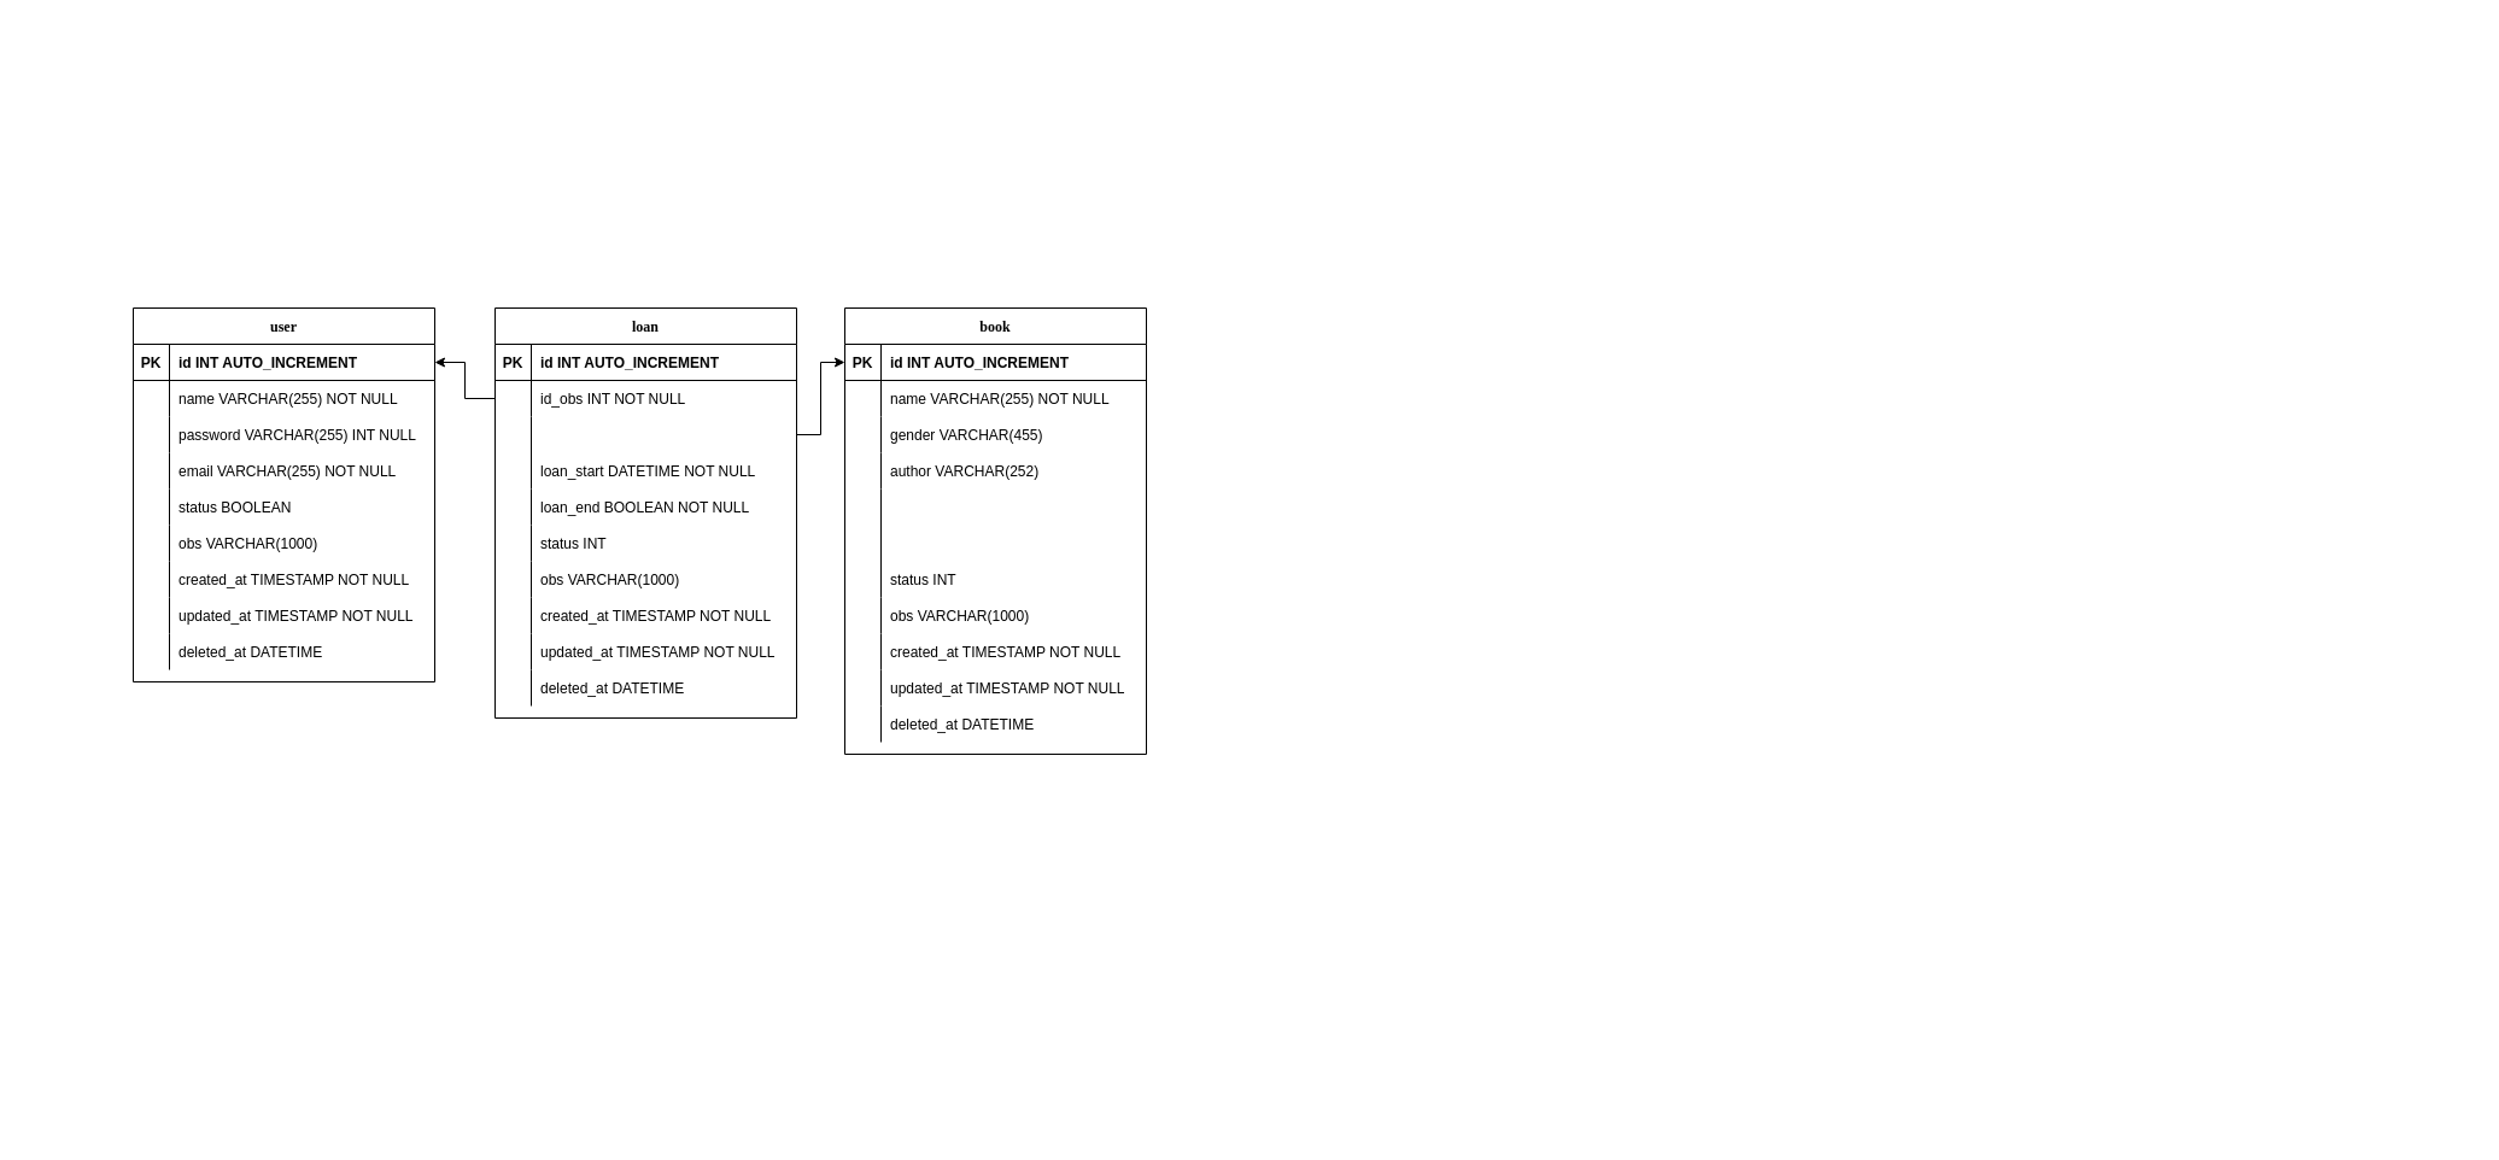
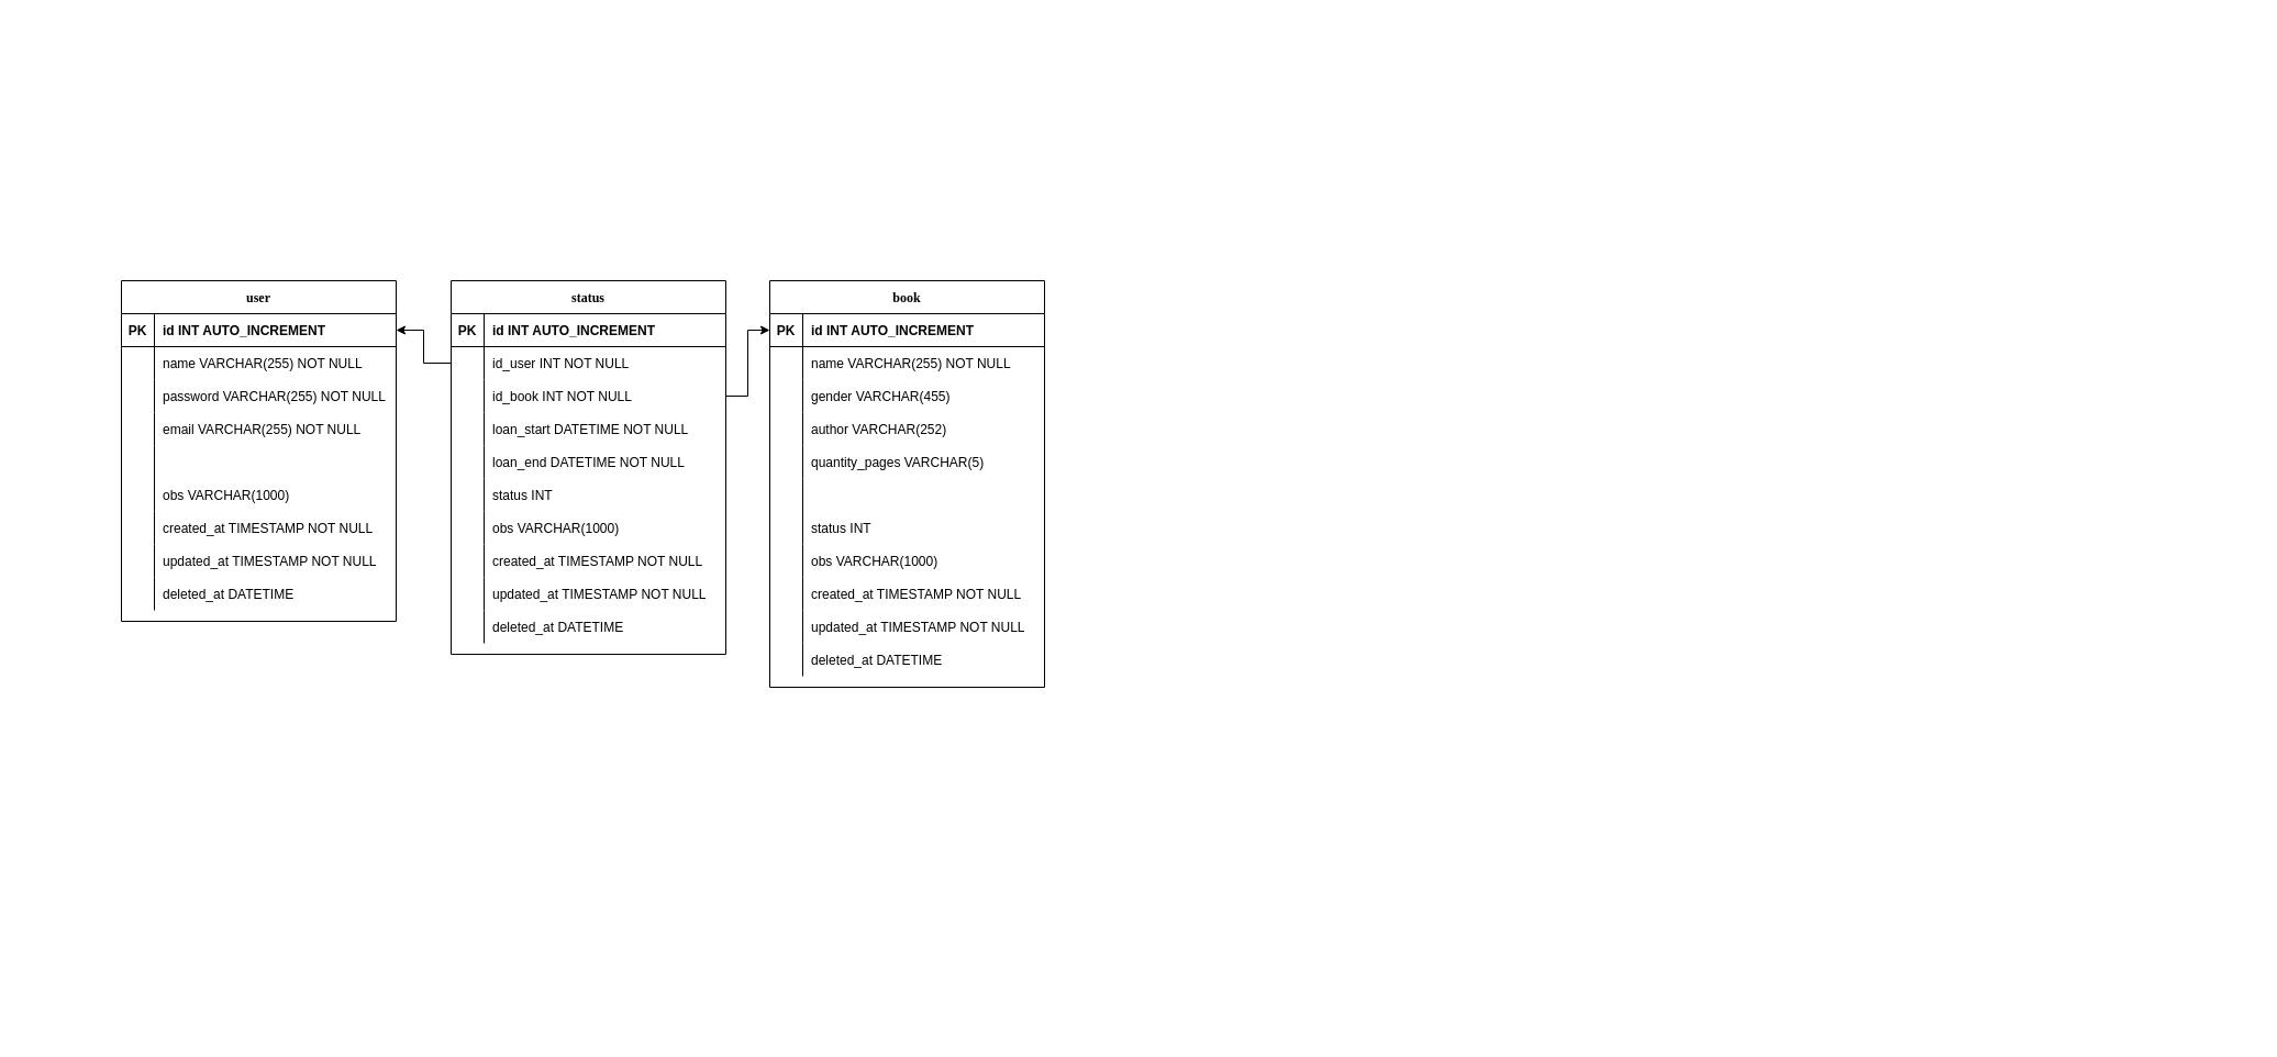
- <mxCell id="37" value="loan" style="shape=table;startSize=30;container=1;collapsible=1;childLayout=tableLayout;fixedRows=1;rowLines=0;fontStyle=1;align=center;resizeLast=1;swimlaneFillColor=none;rounded=0;shadow=0;sketch=0;fontFamily=Tahoma;" parent="1" vertex="1"><mxGeometry x="410" y="255" width="250" height="340" as="geometry"><mxRectangle x="500" y="190" width="70" height="30" as="alternateBounds" /></mxGeometry></mxCell>
+ <mxCell id="37" value="status" style="shape=table;startSize=30;container=1;collapsible=1;childLayout=tableLayout;fixedRows=1;rowLines=0;fontStyle=1;align=center;resizeLast=1;swimlaneFillColor=none;rounded=0;shadow=0;sketch=0;fontFamily=Tahoma;" parent="1" vertex="1"><mxGeometry x="410" y="255" width="250" height="340" as="geometry"><mxRectangle x="500" y="190" width="70" height="30" as="alternateBounds" /></mxGeometry></mxCell>
- <mxCell id="43" value="id_obs INT NOT NULL" style="shape=partialRectangle;overflow=hidden;connectable=0;fillColor=none;top=0;left=0;bottom=0;right=0;align=left;spacingLeft=6;" parent="41" vertex="1"><mxGeometry x="30" width="220" height="30" as="geometry"><mxRectangle width="220" height="30" as="alternateBounds" /></mxGeometry></mxCell>
+ <mxCell id="43" value="id_user INT NOT NULL" style="shape=partialRectangle;overflow=hidden;connectable=0;fillColor=none;top=0;left=0;bottom=0;right=0;align=left;spacingLeft=6;" parent="41" vertex="1"><mxGeometry x="30" width="220" height="30" as="geometry"><mxRectangle width="220" height="30" as="alternateBounds" /></mxGeometry></mxCell>
- <mxCell id="11" value="password VARCHAR(255) INT NULL" style="shape=partialRectangle;overflow=hidden;connectable=0;fillColor=none;top=0;left=0;bottom=0;right=0;align=left;spacingLeft=6;" parent="9" vertex="1"><mxGeometry x="30" width="220" height="30" as="geometry"><mxRectangle width="220" height="30" as="alternateBounds" /></mxGeometry></mxCell>
+ <mxCell id="11" value="password VARCHAR(255) NOT NULL" style="shape=partialRectangle;overflow=hidden;connectable=0;fillColor=none;top=0;left=0;bottom=0;right=0;align=left;spacingLeft=6;" parent="9" vertex="1"><mxGeometry x="30" width="220" height="30" as="geometry"><mxRectangle width="220" height="30" as="alternateBounds" /></mxGeometry></mxCell>
+ <mxCell id="46" value="id_book INT NOT NULL" style="shape=partialRectangle;overflow=hidden;connectable=0;fillColor=none;top=0;left=0;bottom=0;right=0;align=left;spacingLeft=6;" parent="44" vertex="1"><mxGeometry x="30" width="220" height="30" as="geometry"><mxRectangle width="220" height="30" as="alternateBounds" /></mxGeometry></mxCell>
- <mxCell id="17" value="status BOOLEAN" style="shape=partialRectangle;overflow=hidden;connectable=0;fillColor=none;top=0;left=0;bottom=0;right=0;align=left;spacingLeft=6;" parent="15" vertex="1"><mxGeometry x="30" width="220" height="30" as="geometry"><mxRectangle width="220" height="30" as="alternateBounds" /></mxGeometry></mxCell>
- <mxCell id="52" value="loan_end BOOLEAN NOT NULL" style="shape=partialRectangle;overflow=hidden;connectable=0;fillColor=none;top=0;left=0;bottom=0;right=0;align=left;spacingLeft=6;" parent="50" vertex="1"><mxGeometry x="30" width="220" height="30" as="geometry"><mxRectangle width="220" height="30" as="alternateBounds" /></mxGeometry></mxCell>
+ <mxCell id="52" value="loan_end DATETIME NOT NULL" style="shape=partialRectangle;overflow=hidden;connectable=0;fillColor=none;top=0;left=0;bottom=0;right=0;align=left;spacingLeft=6;" parent="50" vertex="1"><mxGeometry x="30" width="220" height="30" as="geometry"><mxRectangle width="220" height="30" as="alternateBounds" /></mxGeometry></mxCell>
+ <mxCell id="83" value="quantity_pages VARCHAR(5)" style="shape=partialRectangle;overflow=hidden;connectable=0;fillColor=none;top=0;left=0;bottom=0;right=0;align=left;spacingLeft=6;" parent="81" vertex="1"><mxGeometry x="30" width="220" height="30" as="geometry"><mxRectangle width="220" height="30" as="alternateBounds" /></mxGeometry></mxCell>
